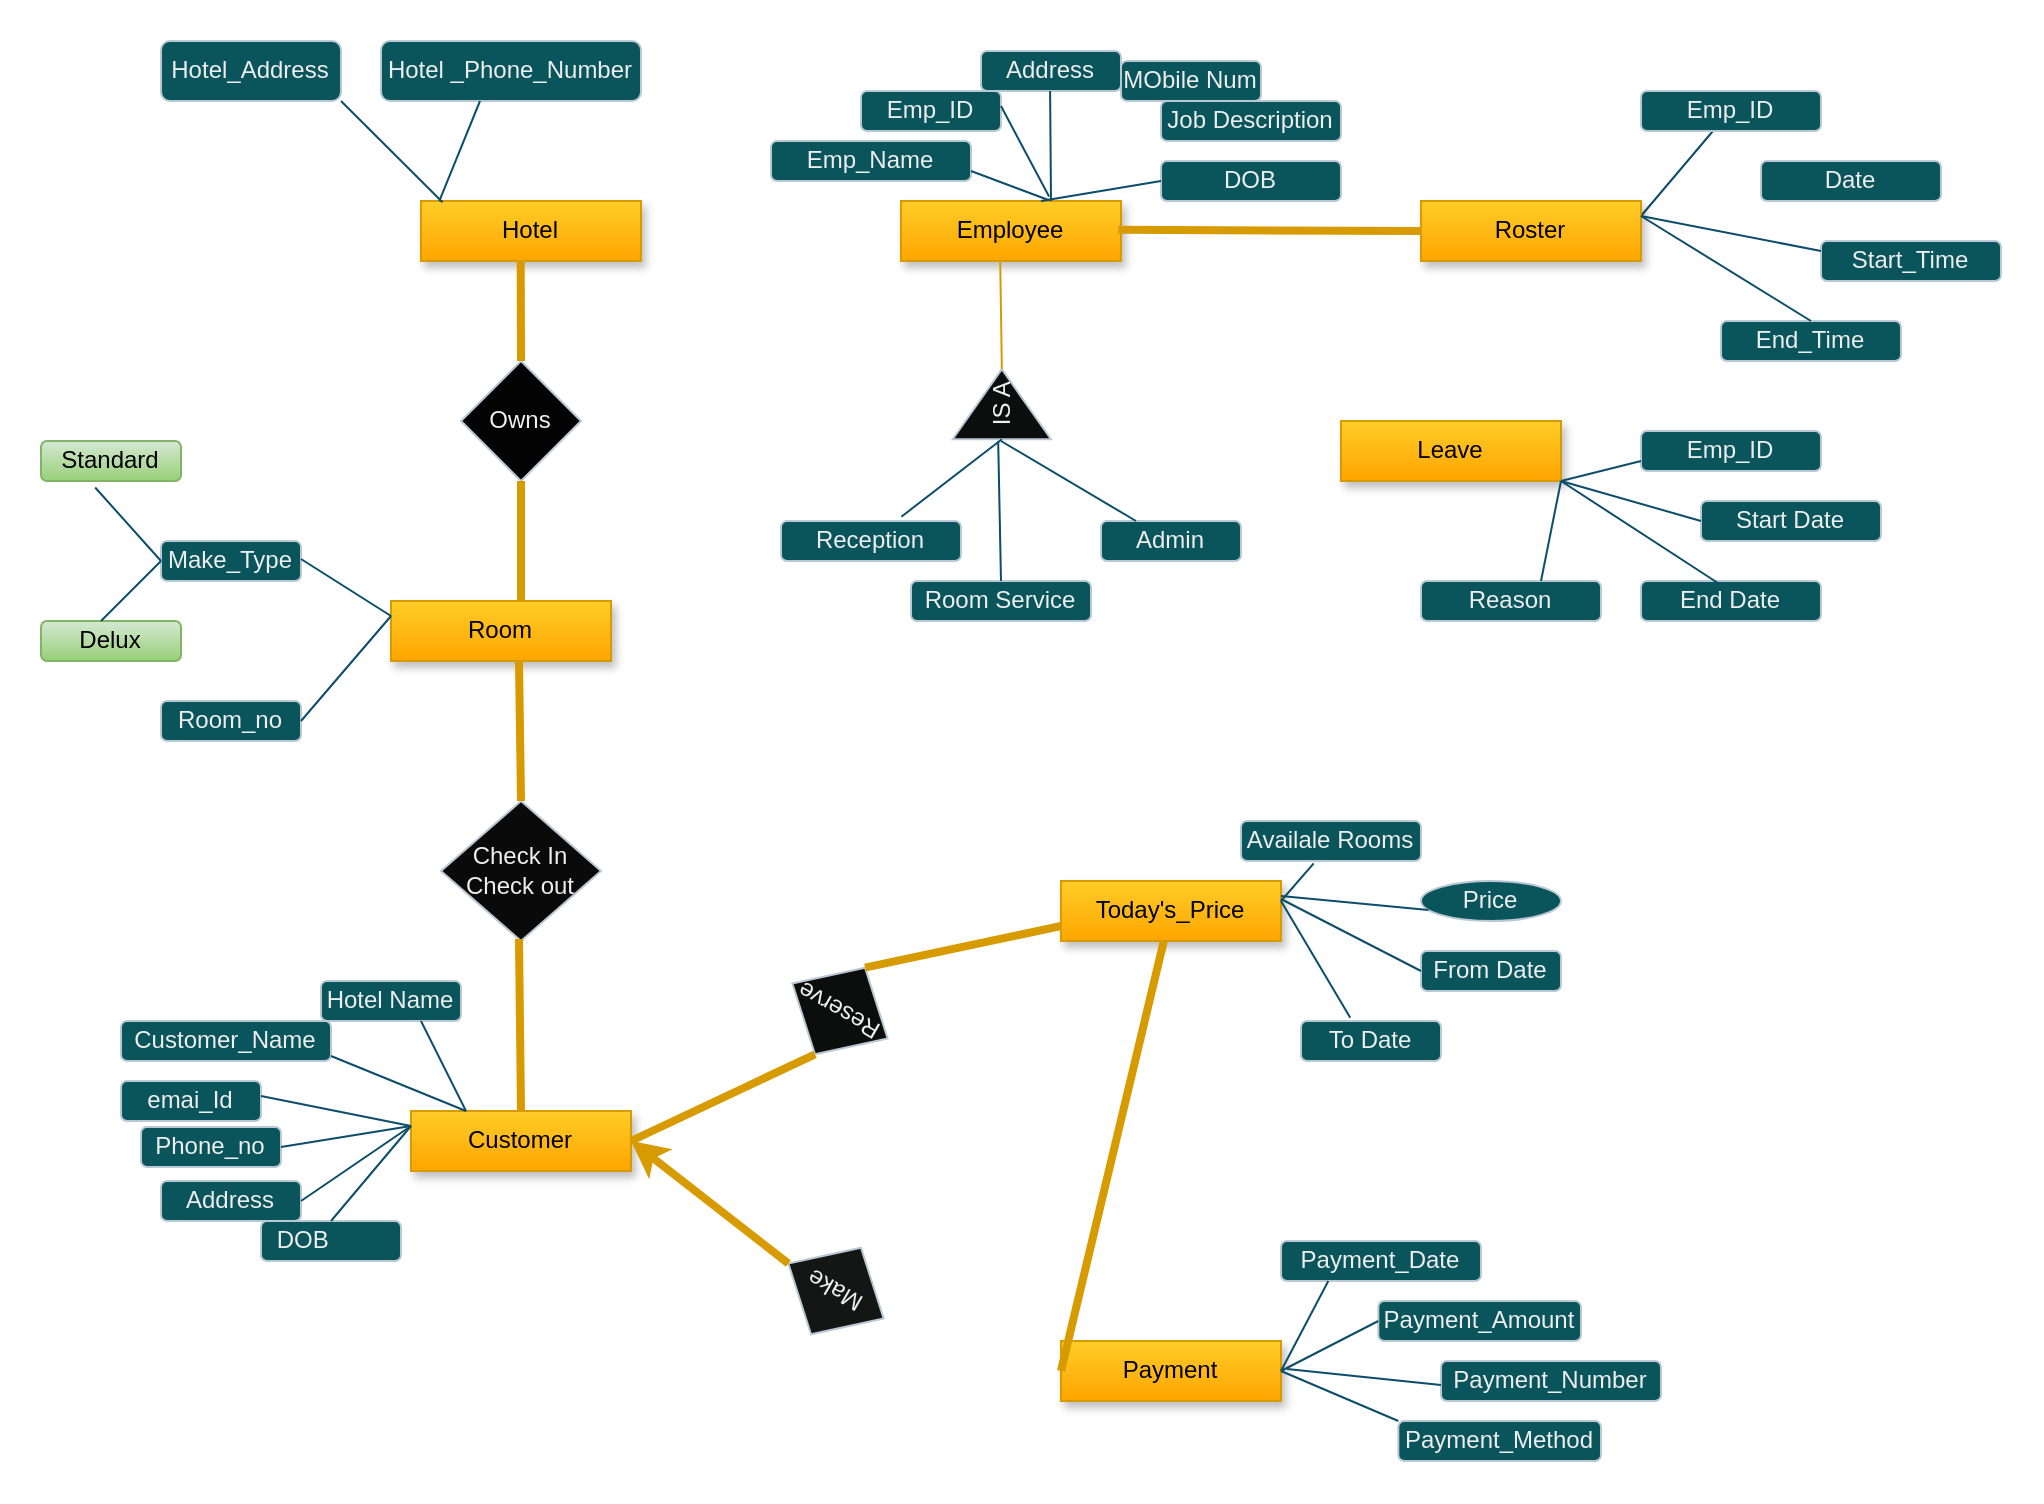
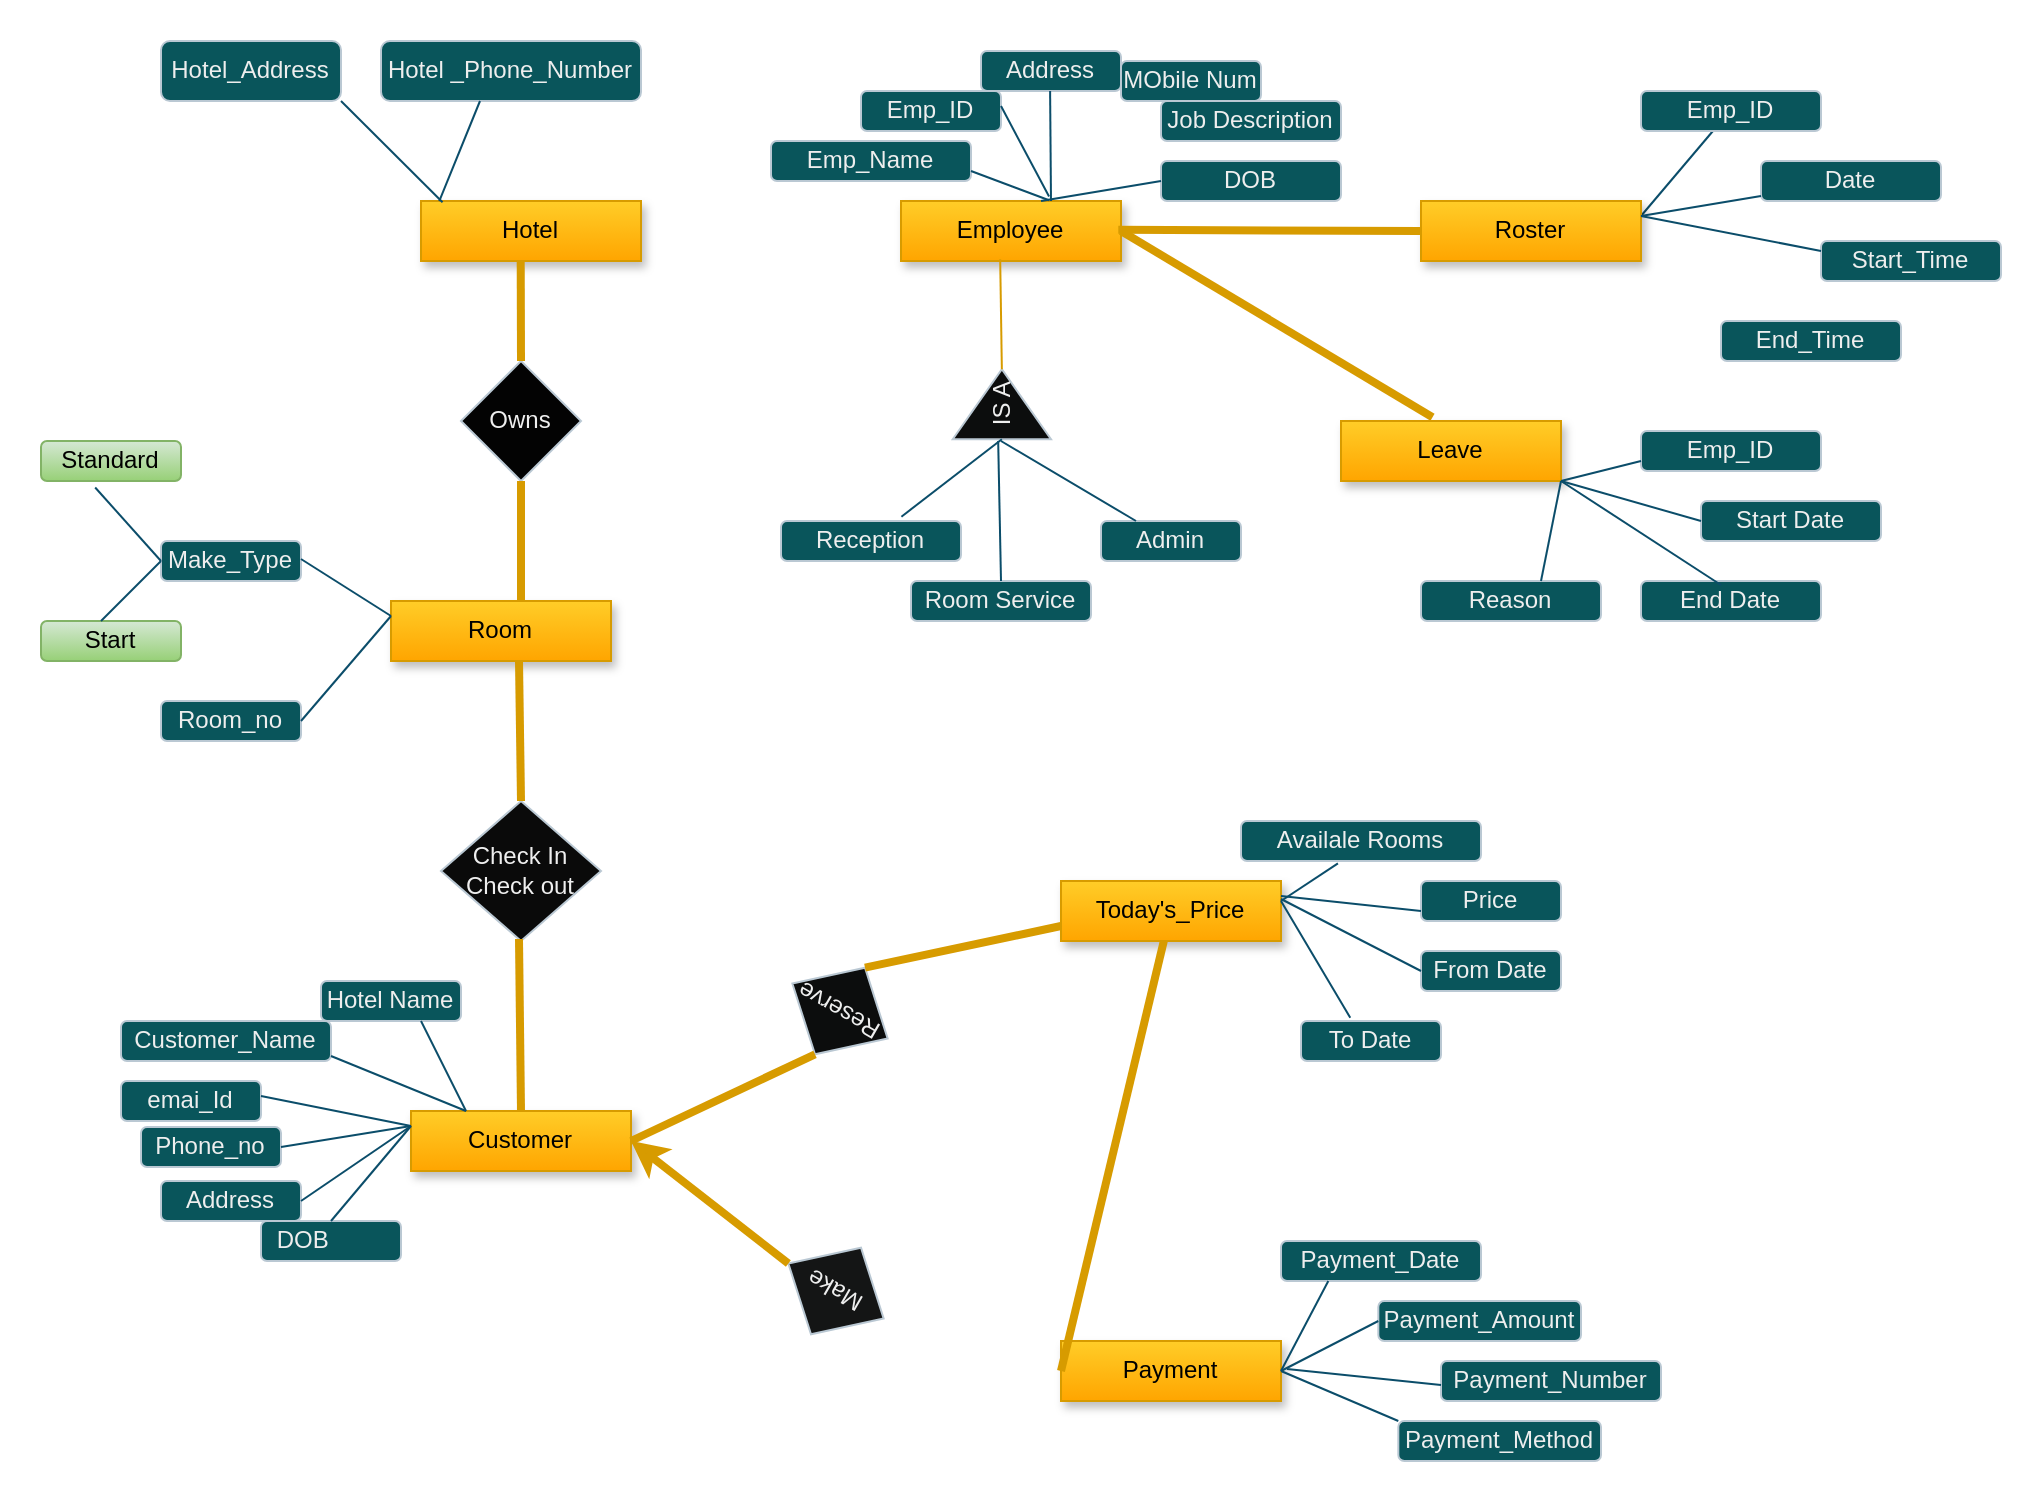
- <mxCell id="85" value="" style="endArrow=none;html=1;rounded=0;entryX=0.5;entryY=0;entryDx=0;entryDy=0;exitX=1;exitY=0.25;exitDx=0;exitDy=0;labelBackgroundColor=none;strokeColor=#0B4D6A;fontColor=default;" edge="1" parent="1" source="79" target="80"><mxGeometry width="50" height="50" relative="1" as="geometry"><mxPoint x="850" y="138" as="sourcePoint" /><mxPoint x="885.97" y="95" as="targetPoint" /></mxGeometry></mxCell>
+ <mxCell id="85" value="" style="endArrow=none;html=1;rounded=0;exitX=1;exitY=0.25;exitDx=0;exitDy=0;labelBackgroundColor=none;strokeColor=#0B4D6A;fontColor=default;" edge="1" parent="1" source="79" target="82"><mxGeometry width="50" height="50" relative="1" as="geometry"><mxPoint x="850" y="138" as="sourcePoint" /><mxPoint x="885.97" y="95" as="targetPoint" /></mxGeometry></mxCell>
+ <mxCell id="88" value="" style="endArrow=none;html=1;rounded=0;exitX=0.416;exitY=-0.063;exitDx=0;exitDy=0;entryX=1;entryY=0.5;entryDx=0;entryDy=0;labelBackgroundColor=none;strokeColor=#d79b00;fontColor=default;fillColor=#ffcd28;gradientColor=#ffa500;strokeWidth=4;exitPerimeter=0;" edge="1" parent="1" source="87" target="7"><mxGeometry width="50" height="50" relative="1" as="geometry"><mxPoint x="720" y="125" as="sourcePoint" /><mxPoint x="568.66" y="124.41" as="targetPoint" /></mxGeometry></mxCell>
- <mxCell id="73" value="Delux" style="rounded=1;whiteSpace=wrap;html=1;labelBackgroundColor=none;fillColor=#d5e8d4;strokeColor=#82b366;gradientColor=#97d077;" vertex="1" parent="1"><mxGeometry y="310" width="70" height="20" as="geometry" x="20" /></mxCell>
+ <mxCell id="73" value="Start" style="rounded=1;whiteSpace=wrap;html=1;labelBackgroundColor=none;fillColor=#d5e8d4;strokeColor=#82b366;gradientColor=#97d077;" vertex="1" parent="1"><mxGeometry y="310" width="70" height="20" as="geometry" x="20" /></mxCell>
- <mxCell id="53" value="Availale Rooms" style="rounded=1;whiteSpace=wrap;html=1;labelBackgroundColor=none;fillColor=#09555B;strokeColor=#BAC8D3;fontColor=#EEEEEE;" vertex="1" parent="1"><mxGeometry x="620" y="410" width="90" height="20" as="geometry" /></mxCell>
+ <mxCell id="53" value="Availale Rooms" style="rounded=1;whiteSpace=wrap;html=1;labelBackgroundColor=none;fillColor=#09555B;strokeColor=#BAC8D3;fontColor=#EEEEEE;" vertex="1" parent="1"><mxGeometry x="620" y="410" width="120" height="20" as="geometry" /></mxCell>
- <mxCell id="54" value="Price" style="ellipse;whiteSpace=wrap;html=1;labelBackgroundColor=none;fillColor=#09555B;strokeColor=#BAC8D3;fontColor=#EEEEEE;" vertex="1" parent="1"><mxGeometry x="710" y="440" width="70" height="20" as="geometry" /></mxCell>
+ <mxCell id="54" value="Price" style="rounded=1;whiteSpace=wrap;html=1;labelBackgroundColor=none;fillColor=#09555B;strokeColor=#BAC8D3;fontColor=#EEEEEE;" vertex="1" parent="1"><mxGeometry x="710" y="440" width="70" height="20" as="geometry" /></mxCell>
